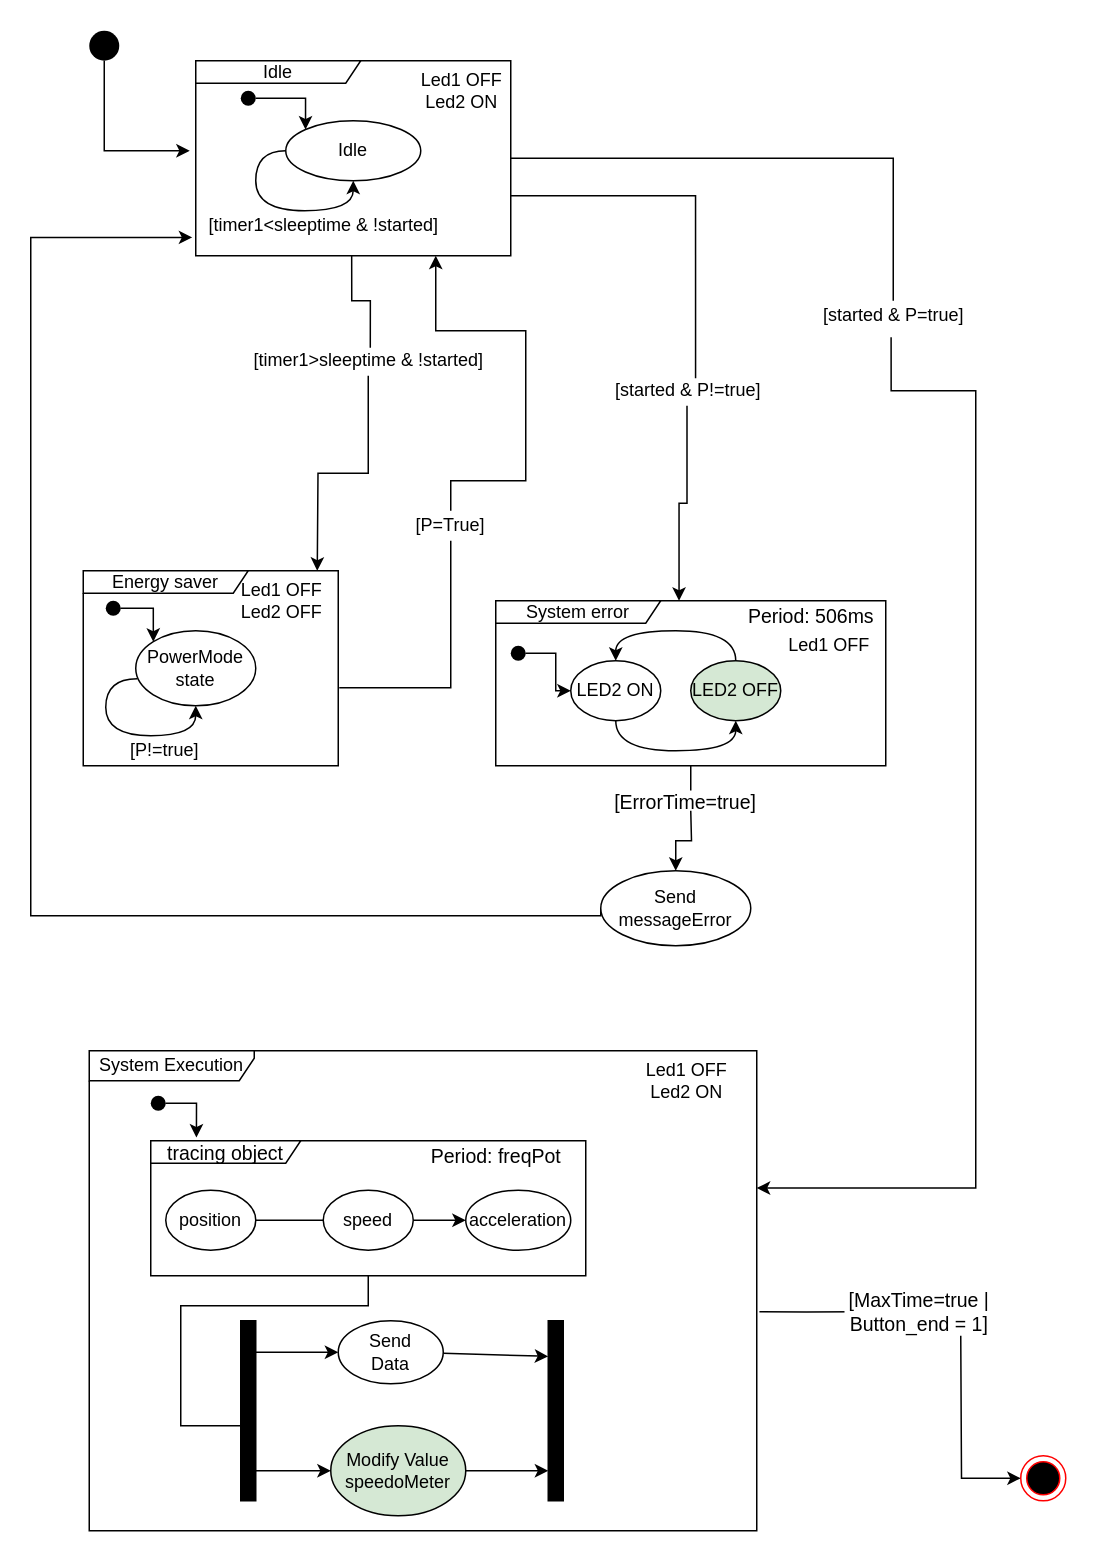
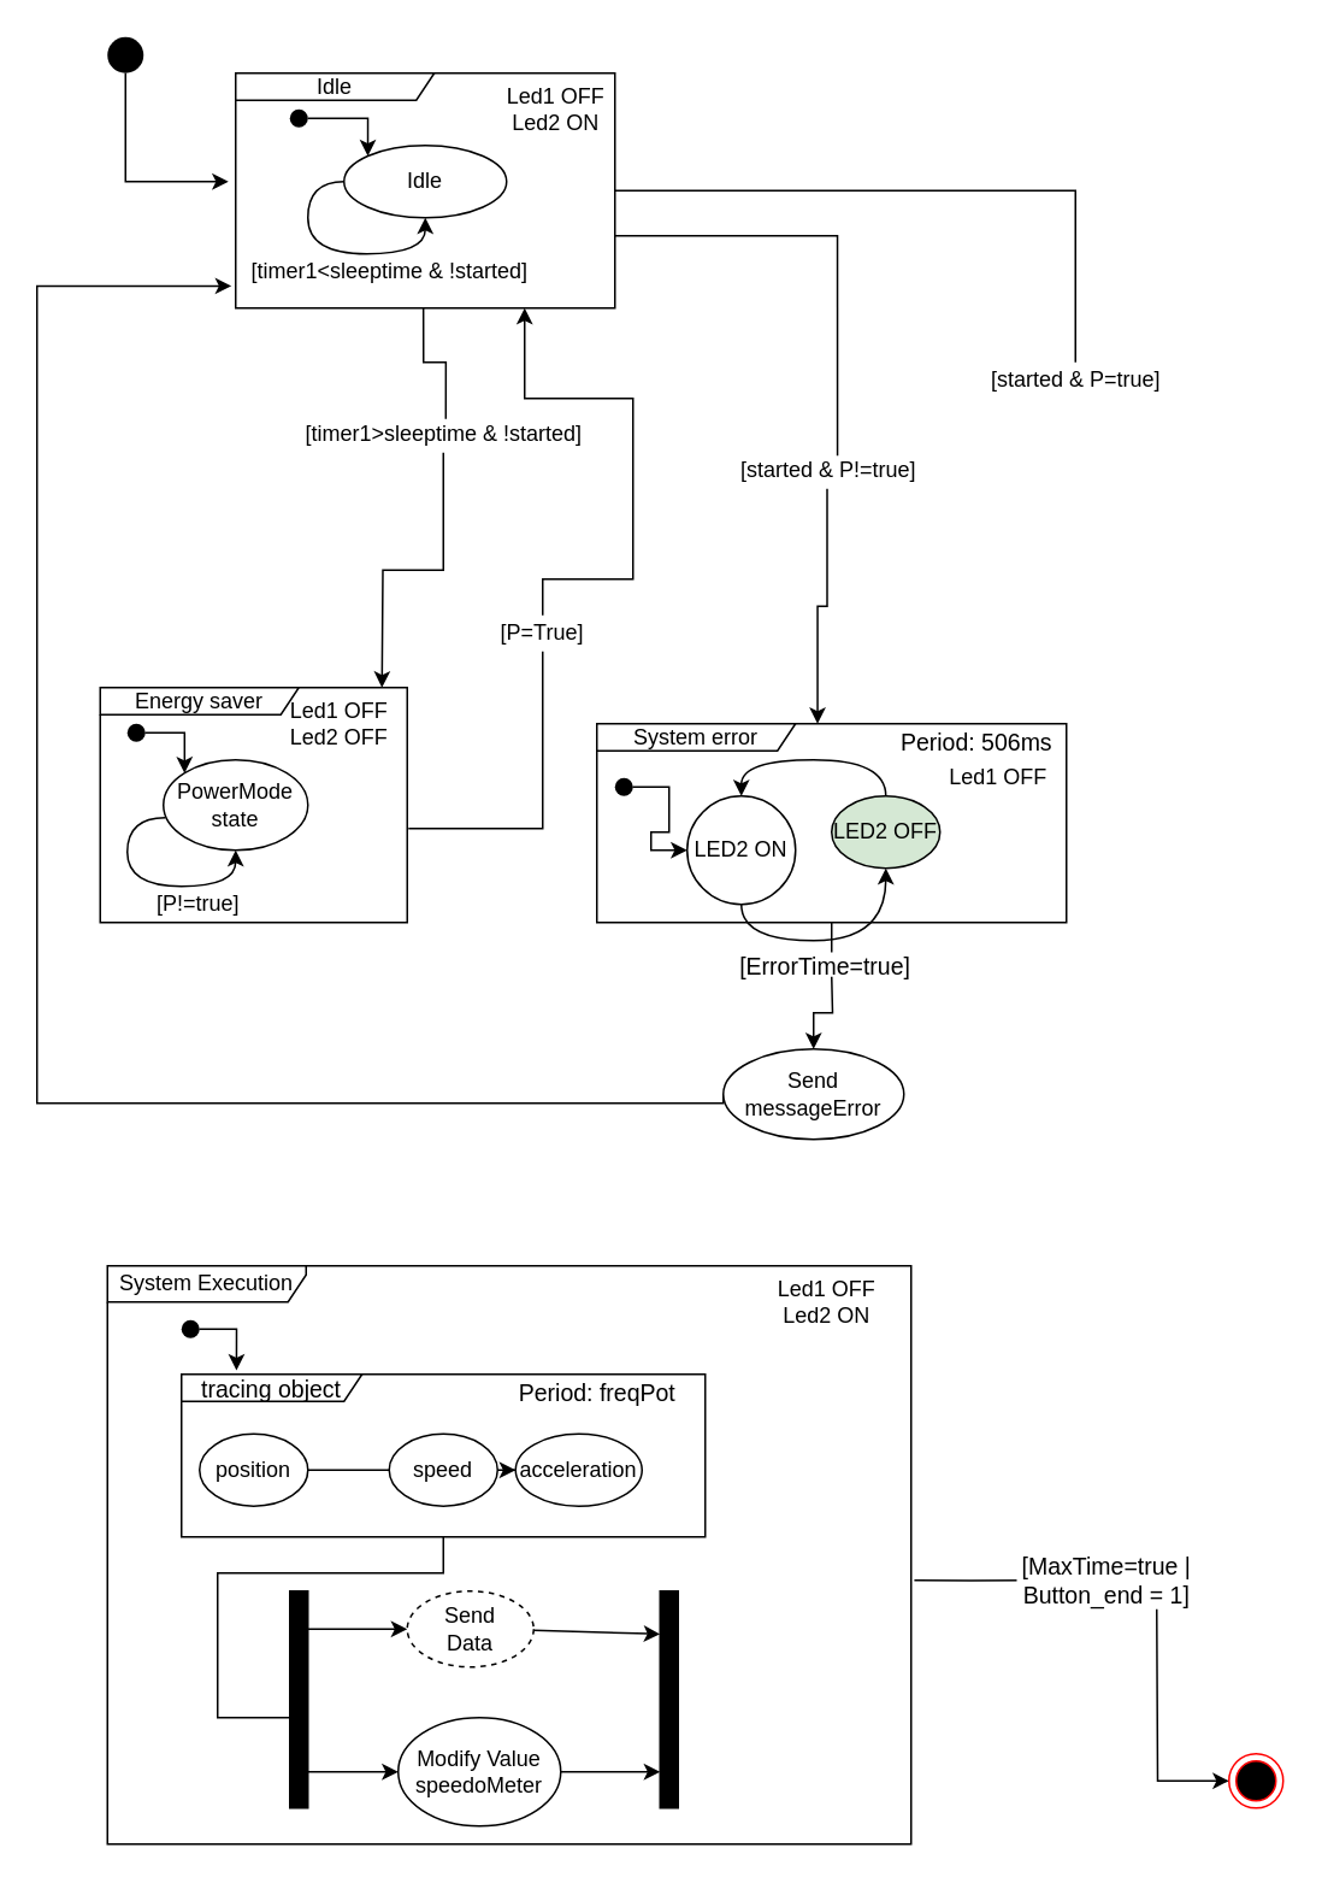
- <mxCell id="18" value="LED2 ON" style="ellipse;whiteSpace=wrap;html=1;" parent="1" vertex="1"><mxGeometry x="380" y="440" width="60" height="40" as="geometry" /></mxCell>
+ <mxCell id="18" value="LED2 ON" style="ellipse;whiteSpace=wrap;html=1;" parent="1" vertex="1"><mxGeometry x="380" y="440" width="60" height="60" as="geometry" /></mxCell>
- <mxCell id="12" style="edgeStyle=orthogonalEdgeStyle;rounded=0;orthogonalLoop=1;jettySize=auto;html=1;entryX=1;entryY=0.286;entryDx=0;entryDy=0;entryPerimeter=0;endArrow=classic;endFill=1;exitX=0.487;exitY=1.22;exitDx=0;exitDy=0;exitPerimeter=0;" parent="1" source="13" target="24" edge="1"><mxGeometry relative="1" as="geometry"><Array as="points"><mxPoint x="594" y="260" /><mxPoint x="650" y="260" /><mxPoint x="650" y="792" /></Array></mxGeometry></mxCell>
- <mxCell id="34" value="acceleration" style="ellipse;whiteSpace=wrap;html=1;" parent="1" vertex="1"><mxGeometry x="310" y="793" width="70" height="40" as="geometry" /></mxCell>
+ <mxCell id="34" value="acceleration" style="ellipse;whiteSpace=wrap;html=1;" parent="1" vertex="1"><mxGeometry x="285" y="793" width="70" height="40" as="geometry" /></mxCell>
- <mxCell id="36" value="Send&lt;br&gt;Data" style="ellipse;whiteSpace=wrap;html=1;" parent="1" vertex="1"><mxGeometry x="225" y="880" width="70" height="42" as="geometry" /></mxCell>
+ <mxCell id="36" value="Send&lt;br&gt;Data" style="ellipse;whiteSpace=wrap;html=1;dashed=1;" parent="1" vertex="1"><mxGeometry x="225" y="880" width="70" height="42" as="geometry" /></mxCell>
- <mxCell id="38" value="Modify Value speedoMeter" style="ellipse;whiteSpace=wrap;html=1;fillColor=#d5e8d4;" parent="1" vertex="1"><mxGeometry x="220" y="950" width="90" height="60" as="geometry" /></mxCell>
+ <mxCell id="38" value="Modify Value speedoMeter" style="ellipse;whiteSpace=wrap;html=1;" parent="1" vertex="1"><mxGeometry x="220" y="950" width="90" height="60" as="geometry" /></mxCell>
